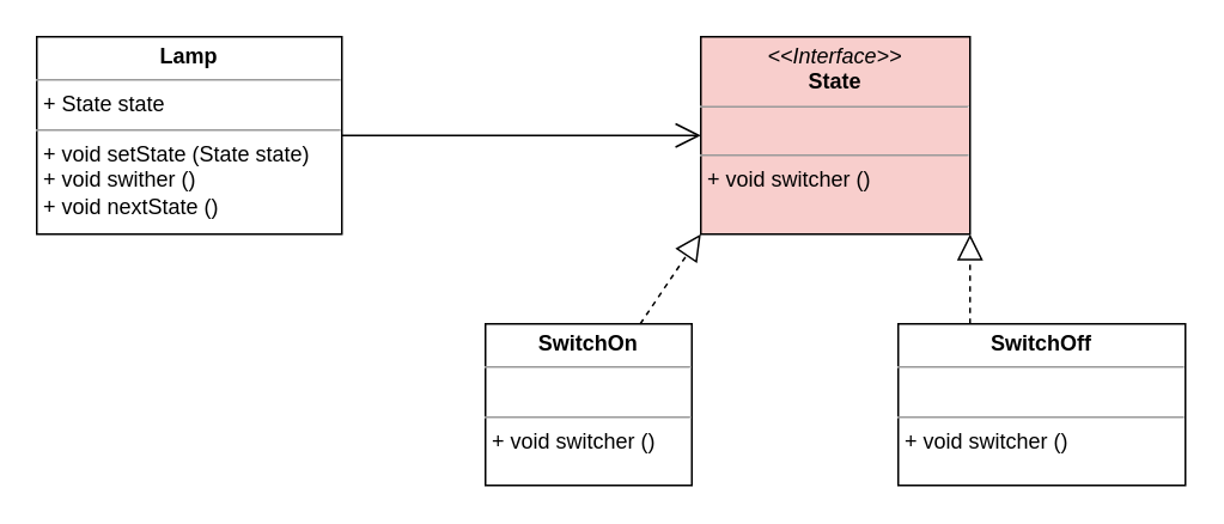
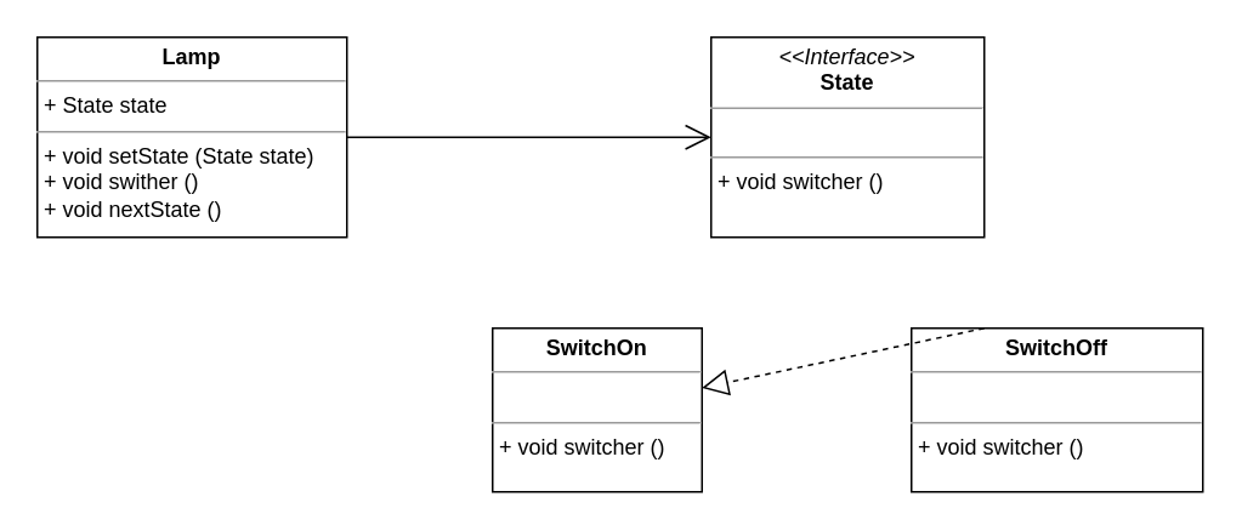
- <mxCell id="3" value="&lt;p style=&quot;margin:0px;margin-top:4px;text-align:center;&quot;&gt;&lt;i&gt;&amp;lt;&amp;lt;Interface&amp;gt;&amp;gt;&lt;/i&gt;&lt;br&gt;&lt;b&gt;State&lt;/b&gt;&lt;/p&gt;&lt;hr size=&quot;1&quot;&gt;&lt;p style=&quot;margin:0px;margin-left:4px;&quot;&gt;&lt;br&gt;&lt;/p&gt;&lt;hr size=&quot;1&quot;&gt;&lt;p style=&quot;margin:0px;margin-left:4px;&quot;&gt;+ void switcher ()&lt;br&gt;&lt;br&gt;&lt;/p&gt;" style="verticalAlign=top;align=left;overflow=fill;fontSize=12;fontFamily=Helvetica;html=1;fillColor=#f8cecc;" vertex="1" parent="1"><mxGeometry x="390" y="20" width="150" height="110" as="geometry" /></mxCell>
+ <mxCell id="3" value="&lt;p style=&quot;margin:0px;margin-top:4px;text-align:center;&quot;&gt;&lt;i&gt;&amp;lt;&amp;lt;Interface&amp;gt;&amp;gt;&lt;/i&gt;&lt;br&gt;&lt;b&gt;State&lt;/b&gt;&lt;/p&gt;&lt;hr size=&quot;1&quot;&gt;&lt;p style=&quot;margin:0px;margin-left:4px;&quot;&gt;&lt;br&gt;&lt;/p&gt;&lt;hr size=&quot;1&quot;&gt;&lt;p style=&quot;margin:0px;margin-left:4px;&quot;&gt;+ void switcher ()&lt;br&gt;&lt;br&gt;&lt;/p&gt;" style="verticalAlign=top;align=left;overflow=fill;fontSize=12;fontFamily=Helvetica;html=1;" vertex="1" parent="1"><mxGeometry x="390" y="20" width="150" height="110" as="geometry" /></mxCell>
- <mxCell id="7" value="" style="endArrow=block;dashed=1;endFill=0;endSize=12;html=1;rounded=0;entryX=0;entryY=1;entryDx=0;entryDy=0;exitX=0.75;exitY=0;exitDx=0;exitDy=0;" edge="1" parent="1" source="5" target="3"><mxGeometry width="160" relative="1" as="geometry"><mxPoint x="230" y="420" as="sourcePoint" /><mxPoint x="390" y="420" as="targetPoint" /></mxGeometry></mxCell>
- <mxCell id="6" value="" style="endArrow=block;dashed=1;endFill=0;endSize=12;html=1;rounded=0;entryX=1;entryY=1;entryDx=0;entryDy=0;exitX=0.25;exitY=0;exitDx=0;exitDy=0;" edge="1" parent="1" source="4" target="3"><mxGeometry width="160" relative="1" as="geometry"><mxPoint x="230" y="420" as="sourcePoint" /><mxPoint x="390" y="420" as="targetPoint" /></mxGeometry></mxCell>
+ <mxCell id="6" value="" style="endArrow=block;dashed=1;endFill=0;endSize=12;html=1;rounded=0;exitX=0.25;exitY=0;exitDx=0;exitDy=0;" edge="1" parent="1" source="4" target="5"><mxGeometry width="160" relative="1" as="geometry"><mxPoint x="230" y="420" as="sourcePoint" /><mxPoint x="390" y="420" as="targetPoint" /></mxGeometry></mxCell>
